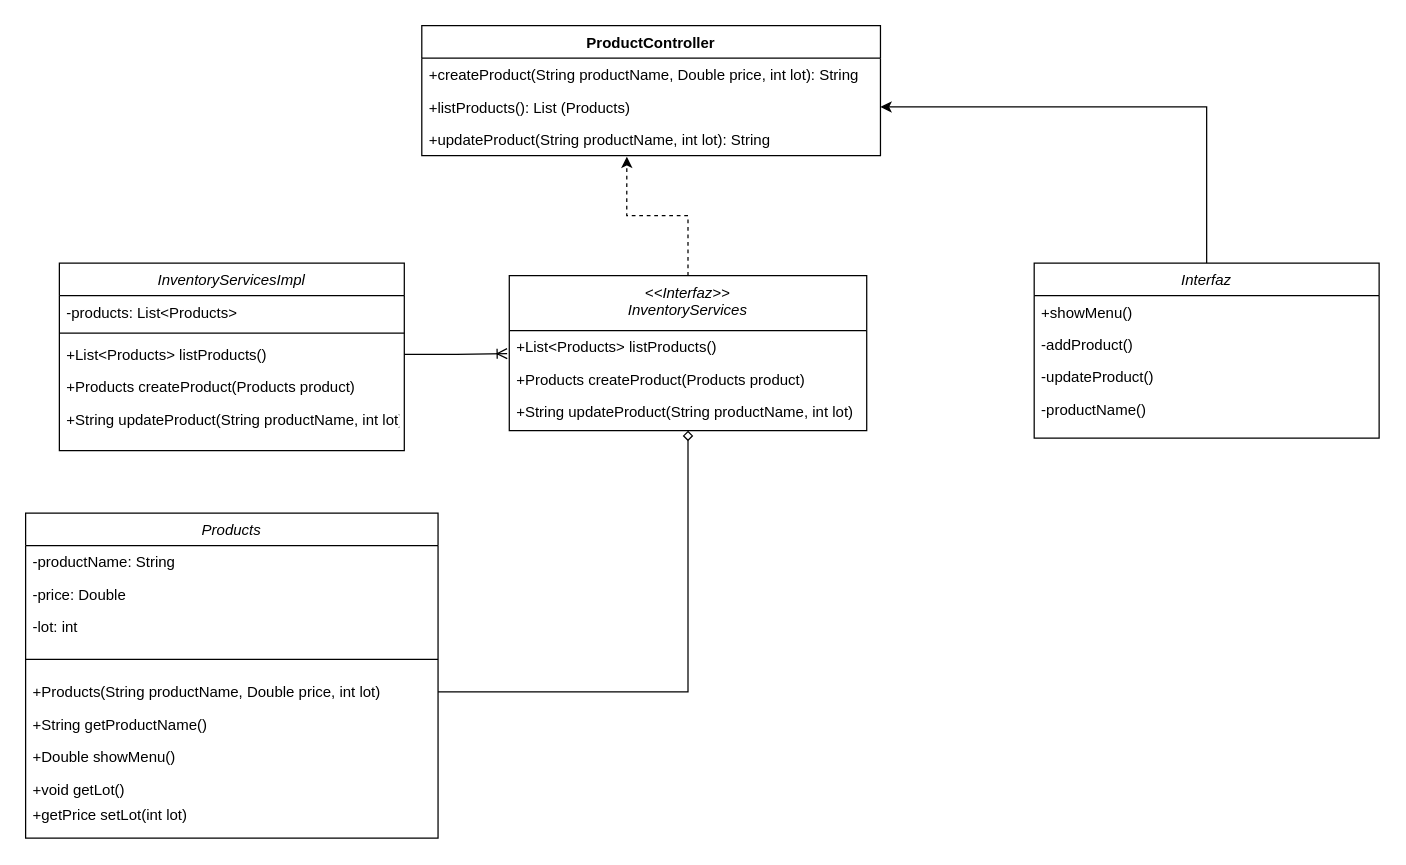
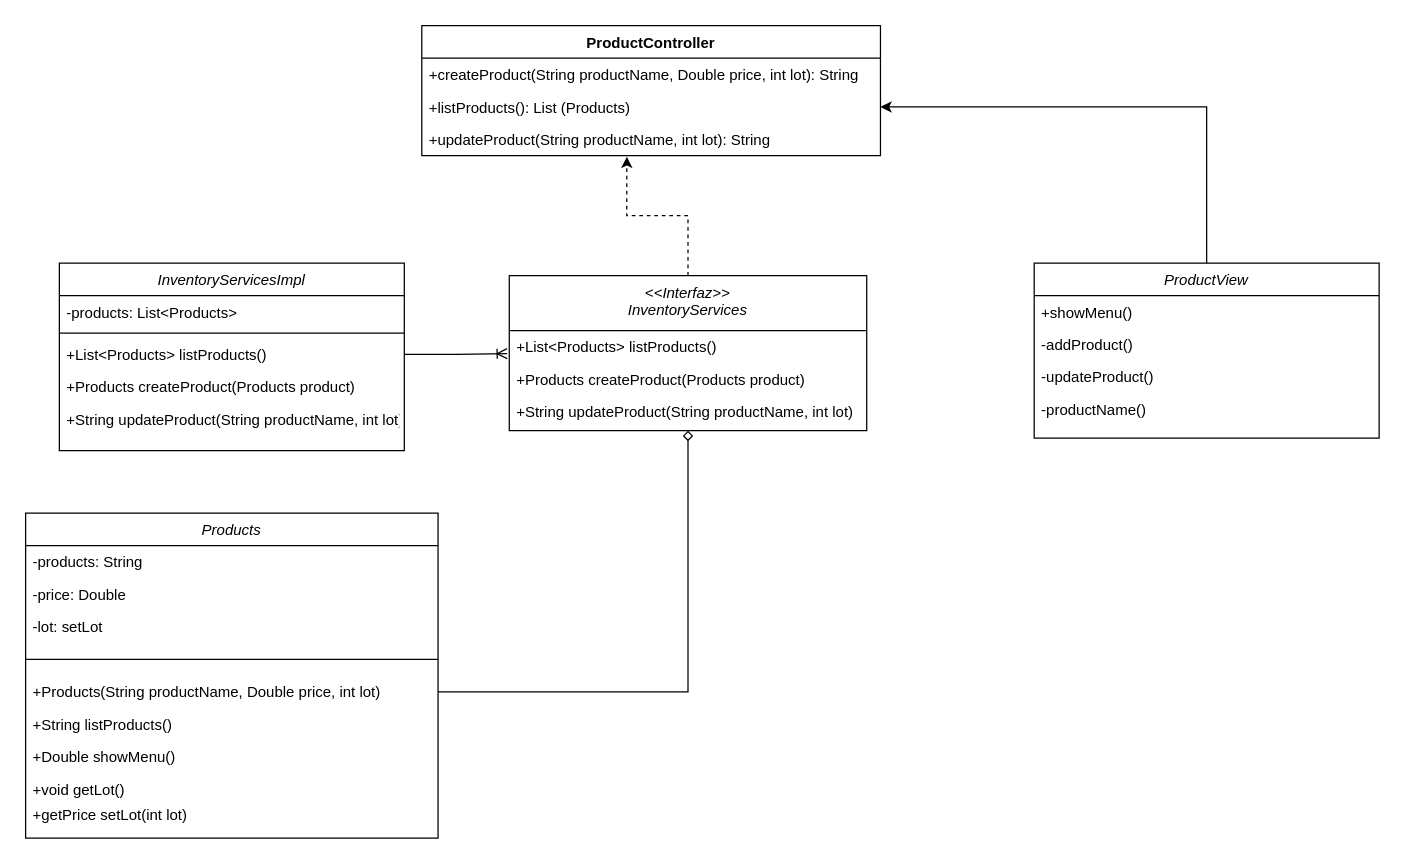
- <mxCell id="13" value="Interfaz&#10;" style="swimlane;fontStyle=2;align=center;verticalAlign=top;childLayout=stackLayout;horizontal=1;startSize=26;horizontalStack=0;resizeParent=1;resizeLast=0;collapsible=1;marginBottom=0;rounded=0;shadow=0;strokeWidth=1;" parent="1" vertex="1"><mxGeometry x="827" y="210" width="276" height="140" as="geometry"><mxRectangle x="230" y="140" width="160" height="26" as="alternateBounds" /></mxGeometry></mxCell>
+ <mxCell id="13" value="ProductView&#10;" style="swimlane;fontStyle=2;align=center;verticalAlign=top;childLayout=stackLayout;horizontal=1;startSize=26;horizontalStack=0;resizeParent=1;resizeLast=0;collapsible=1;marginBottom=0;rounded=0;shadow=0;strokeWidth=1;" parent="1" vertex="1"><mxGeometry x="827" y="210" width="276" height="140" as="geometry"><mxRectangle x="230" y="140" width="160" height="26" as="alternateBounds" /></mxGeometry></mxCell>
- <mxCell id="19" value="-productName: String" style="text;align=left;verticalAlign=top;spacingLeft=4;spacingRight=4;overflow=hidden;rotatable=0;points=[[0,0.5],[1,0.5]];portConstraint=eastwest;rounded=0;shadow=0;html=0;" parent="18" vertex="1"><mxGeometry y="26" width="330" height="26" as="geometry" /></mxCell>
+ <mxCell id="19" value="-products: String" style="text;align=left;verticalAlign=top;spacingLeft=4;spacingRight=4;overflow=hidden;rotatable=0;points=[[0,0.5],[1,0.5]];portConstraint=eastwest;rounded=0;shadow=0;html=0;" parent="18" vertex="1"><mxGeometry y="26" width="330" height="26" as="geometry" /></mxCell>
- <mxCell id="21" value="-lot: int" style="text;align=left;verticalAlign=top;spacingLeft=4;spacingRight=4;overflow=hidden;rotatable=0;points=[[0,0.5],[1,0.5]];portConstraint=eastwest;rounded=0;shadow=0;html=0;" parent="18" vertex="1"><mxGeometry y="78" width="330" height="26" as="geometry" /></mxCell>
+ <mxCell id="21" value="-lot: setLot" style="text;align=left;verticalAlign=top;spacingLeft=4;spacingRight=4;overflow=hidden;rotatable=0;points=[[0,0.5],[1,0.5]];portConstraint=eastwest;rounded=0;shadow=0;html=0;" parent="18" vertex="1"><mxGeometry y="78" width="330" height="26" as="geometry" /></mxCell>
- <mxCell id="24" value="+String getProductName()" style="text;align=left;verticalAlign=top;spacingLeft=4;spacingRight=4;overflow=hidden;rotatable=0;points=[[0,0.5],[1,0.5]];portConstraint=eastwest;" parent="18" vertex="1"><mxGeometry y="156" width="330" height="26" as="geometry" /></mxCell>
+ <mxCell id="24" value="+String listProducts()" style="text;align=left;verticalAlign=top;spacingLeft=4;spacingRight=4;overflow=hidden;rotatable=0;points=[[0,0.5],[1,0.5]];portConstraint=eastwest;" parent="18" vertex="1"><mxGeometry y="156" width="330" height="26" as="geometry" /></mxCell>
